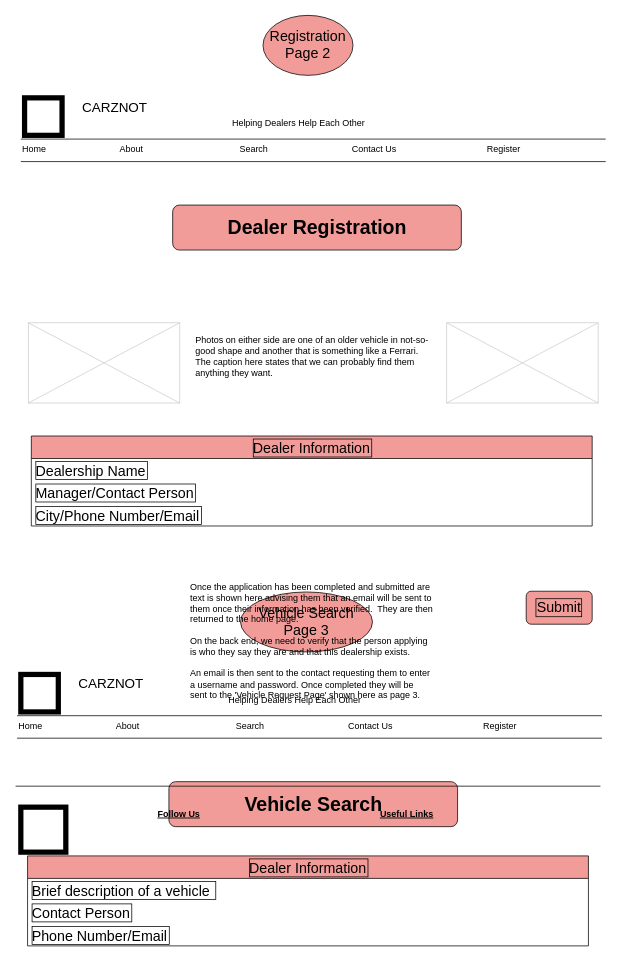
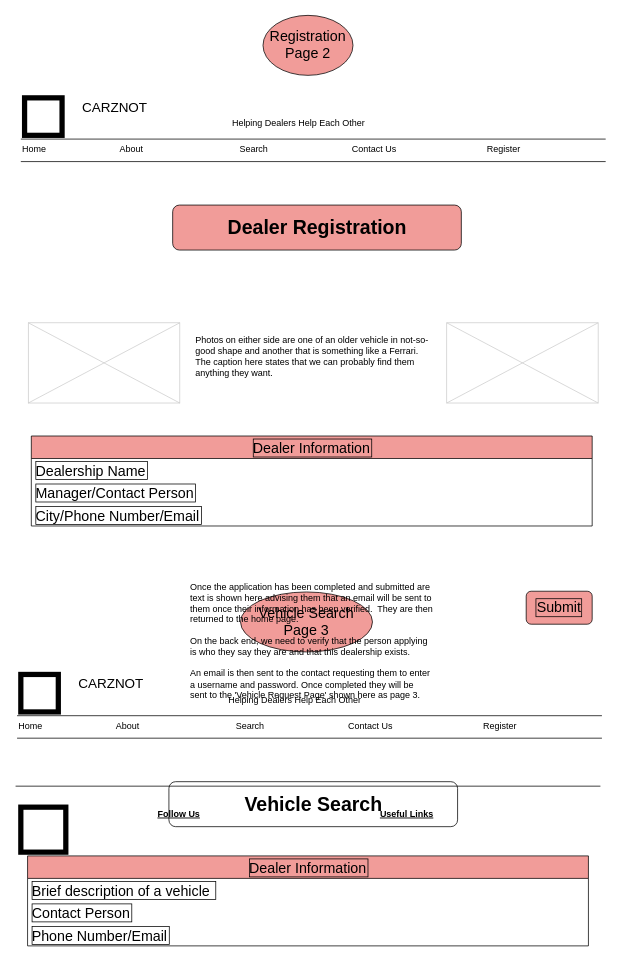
- <mxCell id="13" value="Vehicle Search" style="rounded=1;whiteSpace=wrap;html=1;fontSize=26;fillColor=#F19C99;fontStyle=1" vertex="1" parent="1"><mxGeometry x="224.5" y="1042" width="385" height="60" as="geometry" /></mxCell>
+ <mxCell id="13" value="Vehicle Search" style="rounded=1;whiteSpace=wrap;html=1;fontSize=26;fillColor=#ffffff;fontStyle=1;" vertex="1" parent="1"><mxGeometry x="224.5" y="1042" width="385" height="60" as="geometry" /></mxCell>
